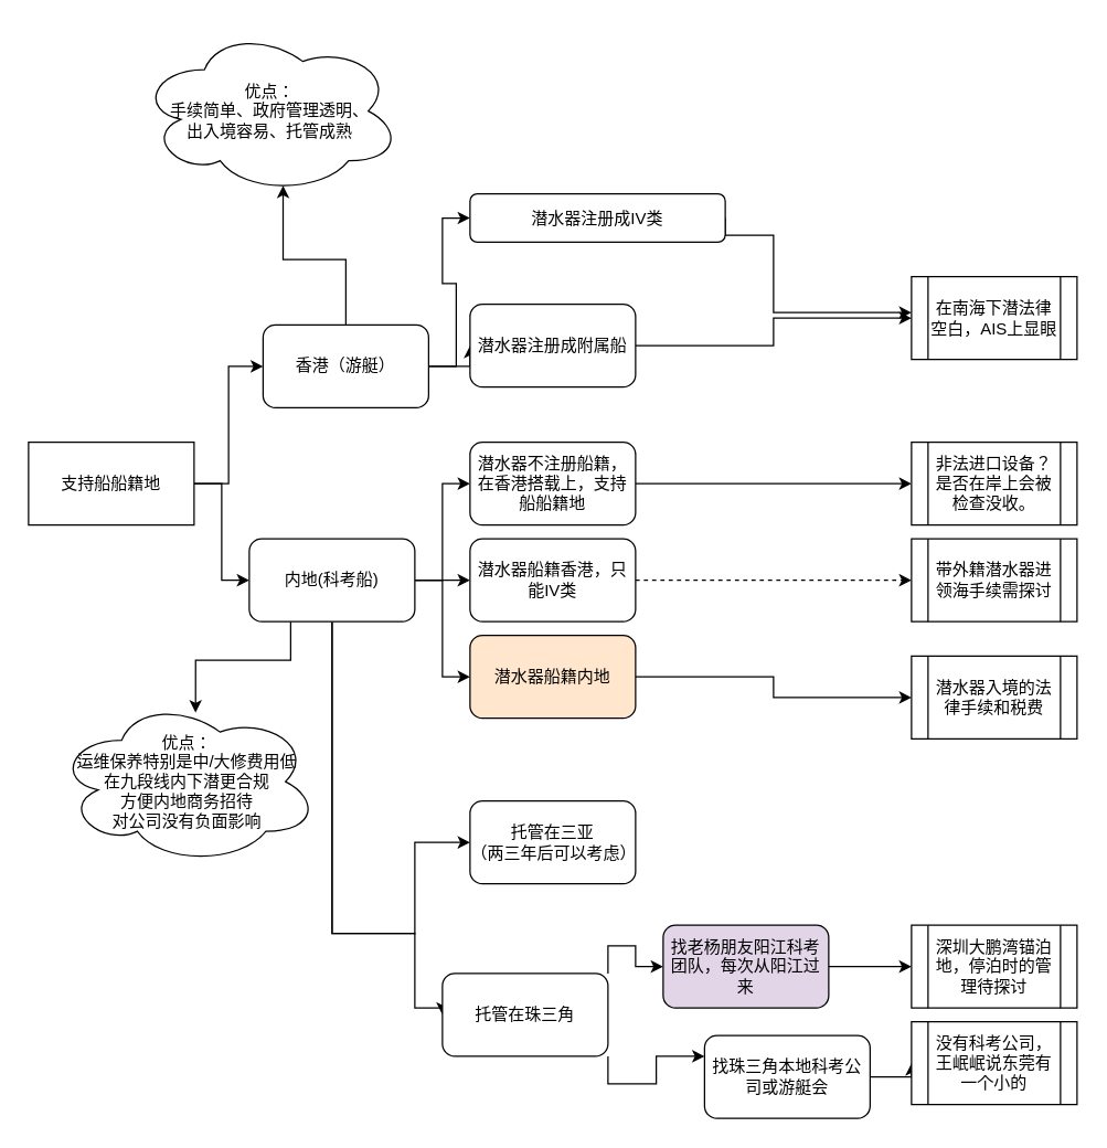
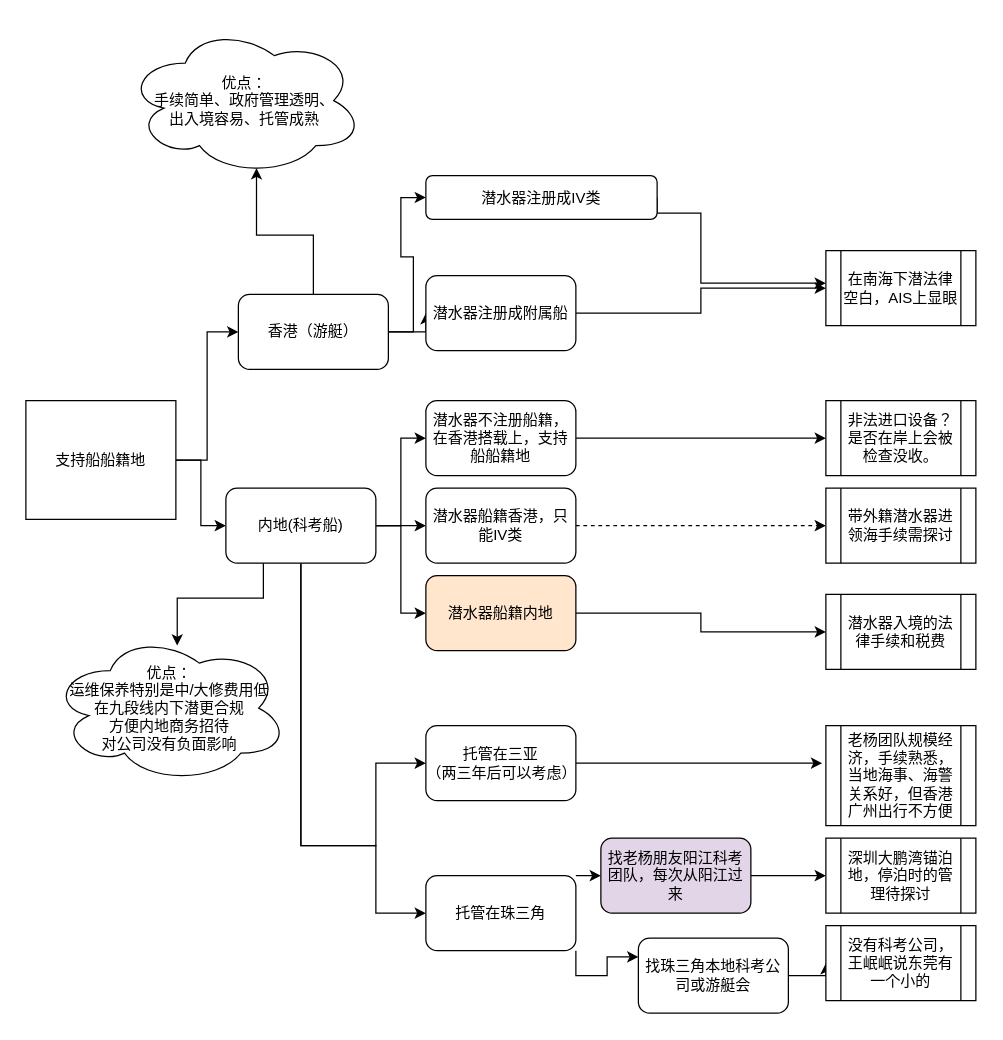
- <mxCell id="4" value="支持船船籍地" style="rounded=0;whiteSpace=wrap;html=1;" parent="1" vertex="1"><mxGeometry x="20" y="320" width="120" height="60" as="geometry" /></mxCell>
+ <mxCell id="4" value="支持船船籍地" style="rounded=0;whiteSpace=wrap;html=1;" parent="1" vertex="1"><mxGeometry x="20" y="320" width="120" height="95" as="geometry" /></mxCell>
+ <mxCell id="43" style="edgeStyle=orthogonalEdgeStyle;rounded=0;orthogonalLoop=1;jettySize=auto;html=1;exitX=1;exitY=0.5;exitDx=0;exitDy=0;entryX=-0.025;entryY=0.375;entryDx=0;entryDy=0;entryPerimeter=0;" edge="1" parent="1" source="21" target="25"><mxGeometry relative="1" as="geometry" /></mxCell>
+ <mxCell id="25" value="老杨团队规模经济，手续熟悉，当地海事、海警关系好，但香港广州出行不方便" style="shape=process;whiteSpace=wrap;html=1;backgroundOutline=1;" parent="1" vertex="1"><mxGeometry x="660" y="580" width="120" height="80" as="geometry" /></mxCell>
- <mxCell id="24" value="托管在珠三角" style="rounded=1;whiteSpace=wrap;html=1;" parent="1" vertex="1"><mxGeometry x="320" y="705" width="120" height="60" as="geometry" /></mxCell>
+ <mxCell id="24" value="托管在珠三角" style="rounded=1;whiteSpace=wrap;html=1;" parent="1" vertex="1"><mxGeometry x="340" y="700" width="120" height="60" as="geometry" /></mxCell>
